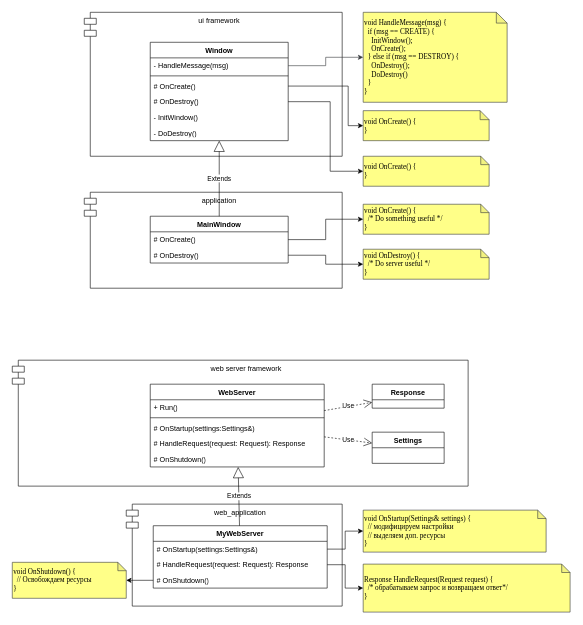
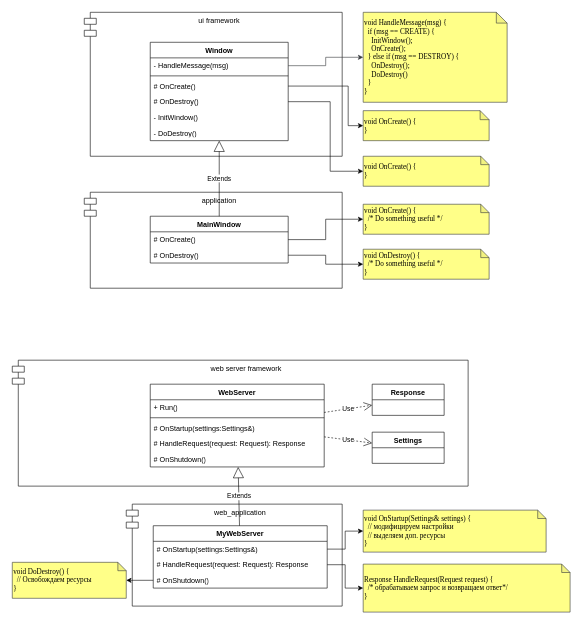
- <mxCell id="22" value="void OnDestroy() {&lt;br&gt;&amp;nbsp; /* Do server useful */&lt;br&gt;}" style="shape=note;whiteSpace=wrap;html=1;backgroundOutline=1;darkOpacity=0.05;fillColor=#ffff88;strokeColor=#36393d;align=left;fontFamily=Lucida Console;size=14;" vertex="1" parent="1"><mxGeometry x="605" y="415" width="210" height="50" as="geometry" /></mxCell>
+ <mxCell id="22" value="void OnDestroy() {&lt;br&gt;&amp;nbsp; /* Do something useful */&lt;br&gt;}" style="shape=note;whiteSpace=wrap;html=1;backgroundOutline=1;darkOpacity=0.05;fillColor=#ffff88;strokeColor=#36393d;align=left;fontFamily=Lucida Console;size=14;" vertex="1" parent="1"><mxGeometry x="605" y="415" width="210" height="50" as="geometry" /></mxCell>
- <mxCell id="32" value="Response" style="swimlane;fontStyle=1;align=center;verticalAlign=top;childLayout=stackLayout;horizontal=1;startSize=26;horizontalStack=0;resizeParent=1;resizeParentMax=0;resizeLast=0;collapsible=1;marginBottom=0;whiteSpace=wrap;html=1;" vertex="1" parent="1"><mxGeometry x="620" y="640" width="120" height="40" as="geometry" /></mxCell>
+ <mxCell id="32" value="Response" style="swimlane;fontStyle=1;align=center;verticalAlign=top;childLayout=stackLayout;horizontal=1;startSize=26;horizontalStack=0;resizeParent=1;resizeParentMax=0;resizeLast=0;collapsible=1;marginBottom=0;whiteSpace=wrap;html=1;" vertex="1" parent="1"><mxGeometry x="620" y="640" width="120" height="52" as="geometry" /></mxCell>
- <mxCell id="46" value="void OnShutdown() {&lt;br&gt;&amp;nbsp; // Освобождаем ресурсы&lt;br&gt;}" style="shape=note;whiteSpace=wrap;html=1;backgroundOutline=1;darkOpacity=0.05;fillColor=#ffff88;strokeColor=#36393d;align=left;fontFamily=Lucida Console;size=14;" vertex="1" parent="1"><mxGeometry x="20" y="937" width="190" height="60" as="geometry" /></mxCell>
+ <mxCell id="46" value="void DoDestroy() {&lt;br&gt;&amp;nbsp; // Освобождаем ресурсы&lt;br&gt;}" style="shape=note;whiteSpace=wrap;html=1;backgroundOutline=1;darkOpacity=0.05;fillColor=#ffff88;strokeColor=#36393d;align=left;fontFamily=Lucida Console;size=14;" vertex="1" parent="1"><mxGeometry x="20" y="937" width="190" height="60" as="geometry" /></mxCell>
